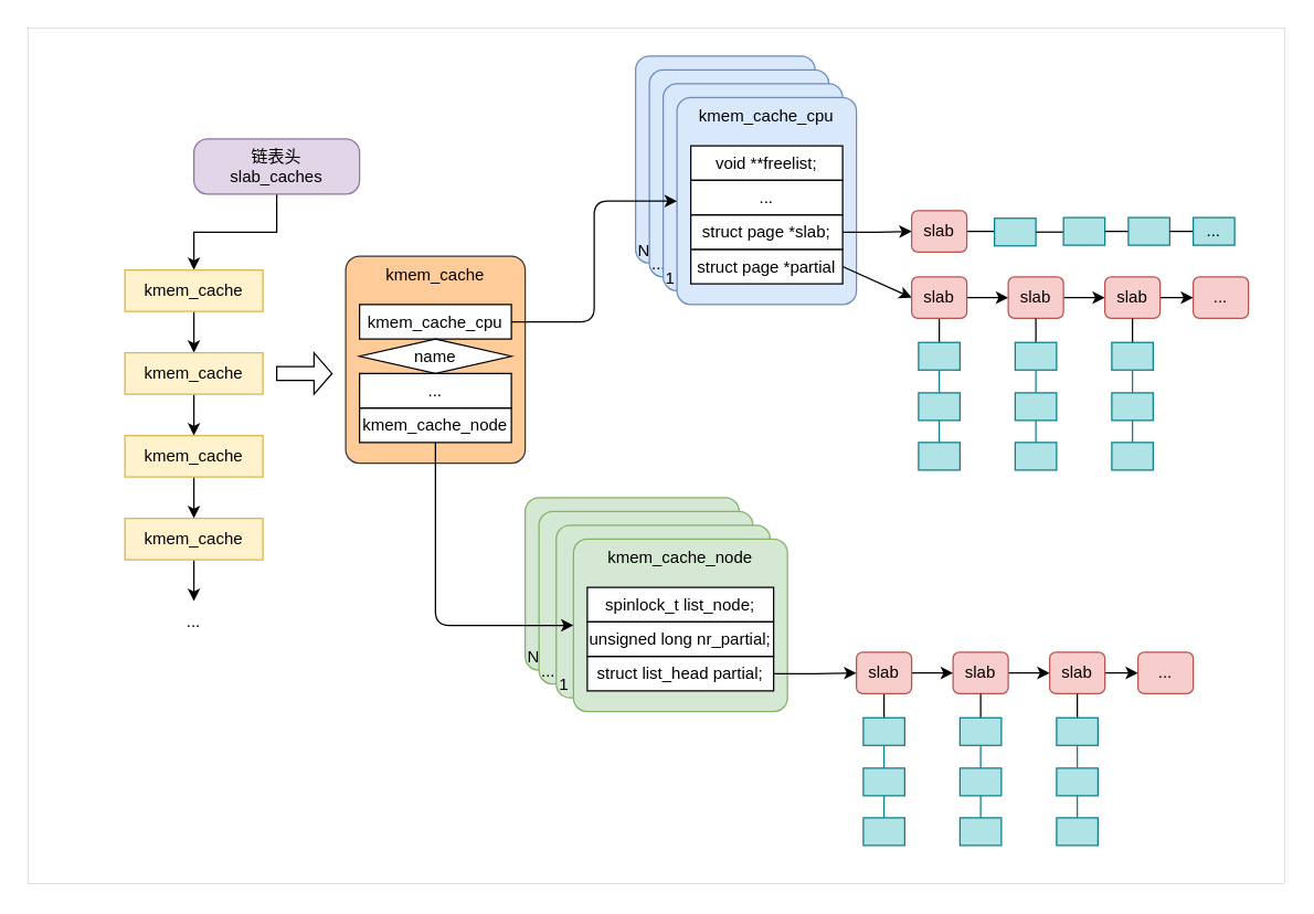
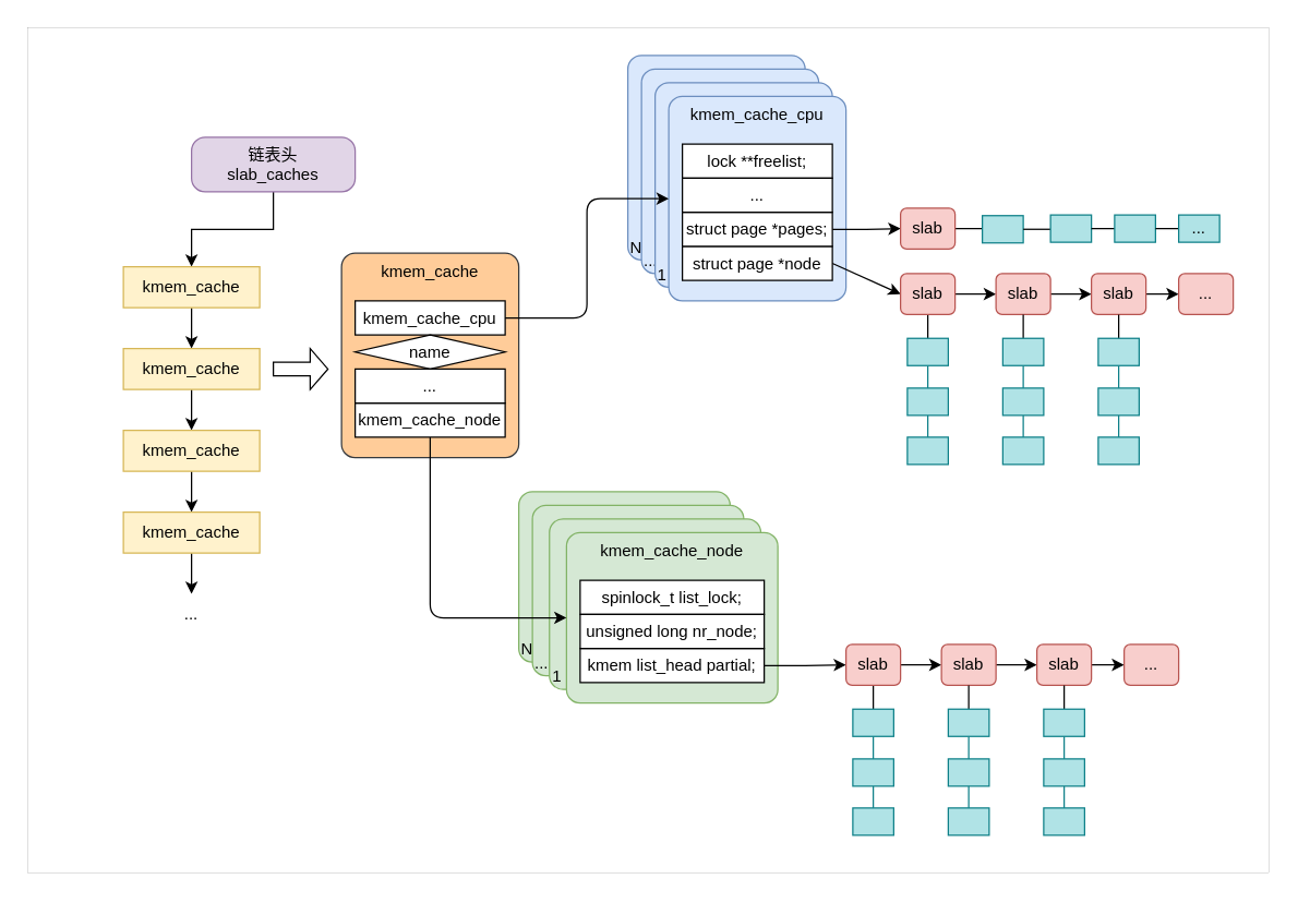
- <mxCell id="24" value="void **freelist;" style="rounded=0;whiteSpace=wrap;html=1;" vertex="1" parent="1"><mxGeometry x="500" y="105" width="110" height="25" as="geometry" /></mxCell>
+ <mxCell id="24" value="lock **freelist;" style="rounded=0;whiteSpace=wrap;html=1;" vertex="1" parent="1"><mxGeometry x="500" y="105" width="110" height="25" as="geometry" /></mxCell>
- <mxCell id="28" value="struct page *slab;" style="rounded=0;whiteSpace=wrap;html=1;" vertex="1" parent="1"><mxGeometry x="500" y="155" width="110" height="25" as="geometry" /></mxCell>
+ <mxCell id="28" value="struct page *pages;" style="rounded=0;whiteSpace=wrap;html=1;" vertex="1" parent="1"><mxGeometry x="500" y="155" width="110" height="25" as="geometry" /></mxCell>
- <mxCell id="26" value="struct page *partial" style="rounded=0;whiteSpace=wrap;html=1;" vertex="1" parent="1"><mxGeometry x="500" y="180" width="110" height="25" as="geometry" /></mxCell>
+ <mxCell id="26" value="struct page *node" style="rounded=0;whiteSpace=wrap;html=1;" vertex="1" parent="1"><mxGeometry x="500" y="180" width="110" height="25" as="geometry" /></mxCell>
- <mxCell id="69" value="spinlock_t list_node;" style="rounded=0;whiteSpace=wrap;html=1;" vertex="1" parent="1"><mxGeometry x="425" y="425" width="135" height="25" as="geometry" /></mxCell>
+ <mxCell id="69" value="spinlock_t list_lock;" style="rounded=0;whiteSpace=wrap;html=1;" vertex="1" parent="1"><mxGeometry x="425" y="425" width="135" height="25" as="geometry" /></mxCell>
- <mxCell id="72" value="unsigned long nr_partial;" style="rounded=0;whiteSpace=wrap;html=1;" vertex="1" parent="1"><mxGeometry x="425" y="450" width="135" height="25" as="geometry" /></mxCell>
+ <mxCell id="72" value="unsigned long nr_node;" style="rounded=0;whiteSpace=wrap;html=1;" vertex="1" parent="1"><mxGeometry x="425" y="450" width="135" height="25" as="geometry" /></mxCell>
- <mxCell id="71" value="struct list_head partial;" style="rounded=0;whiteSpace=wrap;html=1;" vertex="1" parent="1"><mxGeometry x="425" y="475" width="135" height="25" as="geometry" /></mxCell>
+ <mxCell id="71" value="kmem list_head partial;" style="rounded=0;whiteSpace=wrap;html=1;" vertex="1" parent="1"><mxGeometry x="425" y="475" width="135" height="25" as="geometry" /></mxCell>
